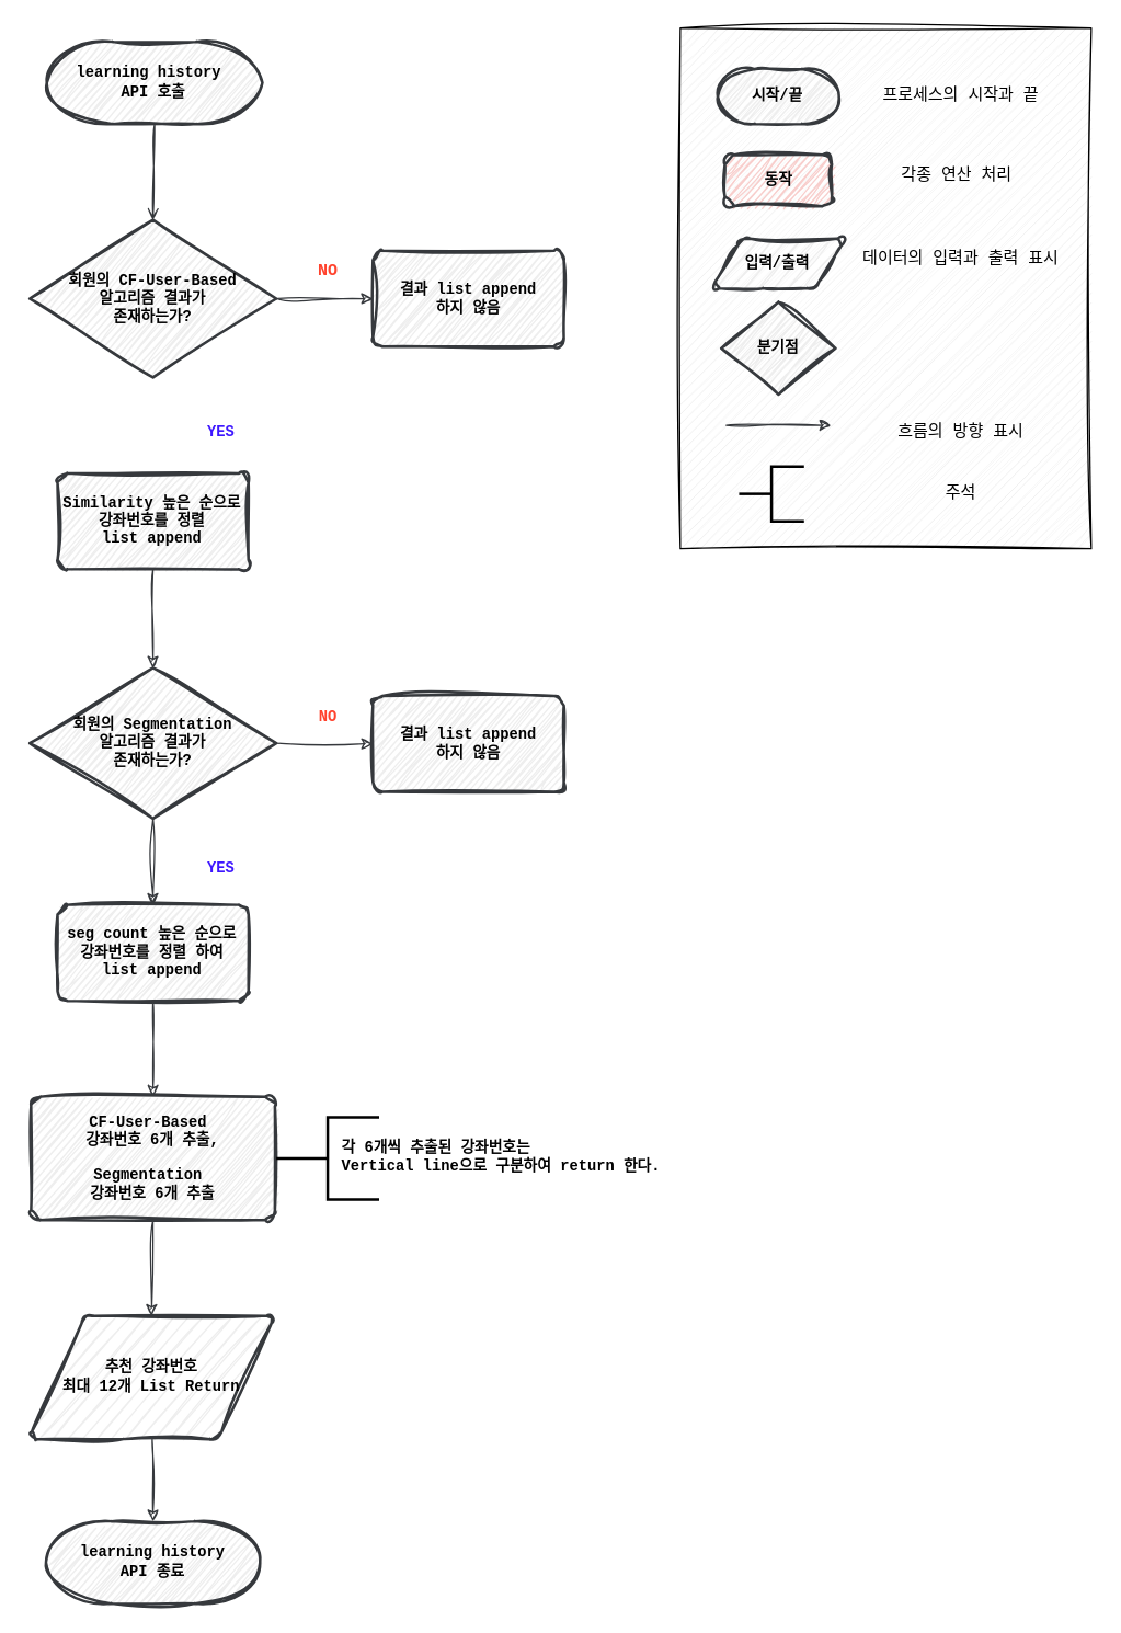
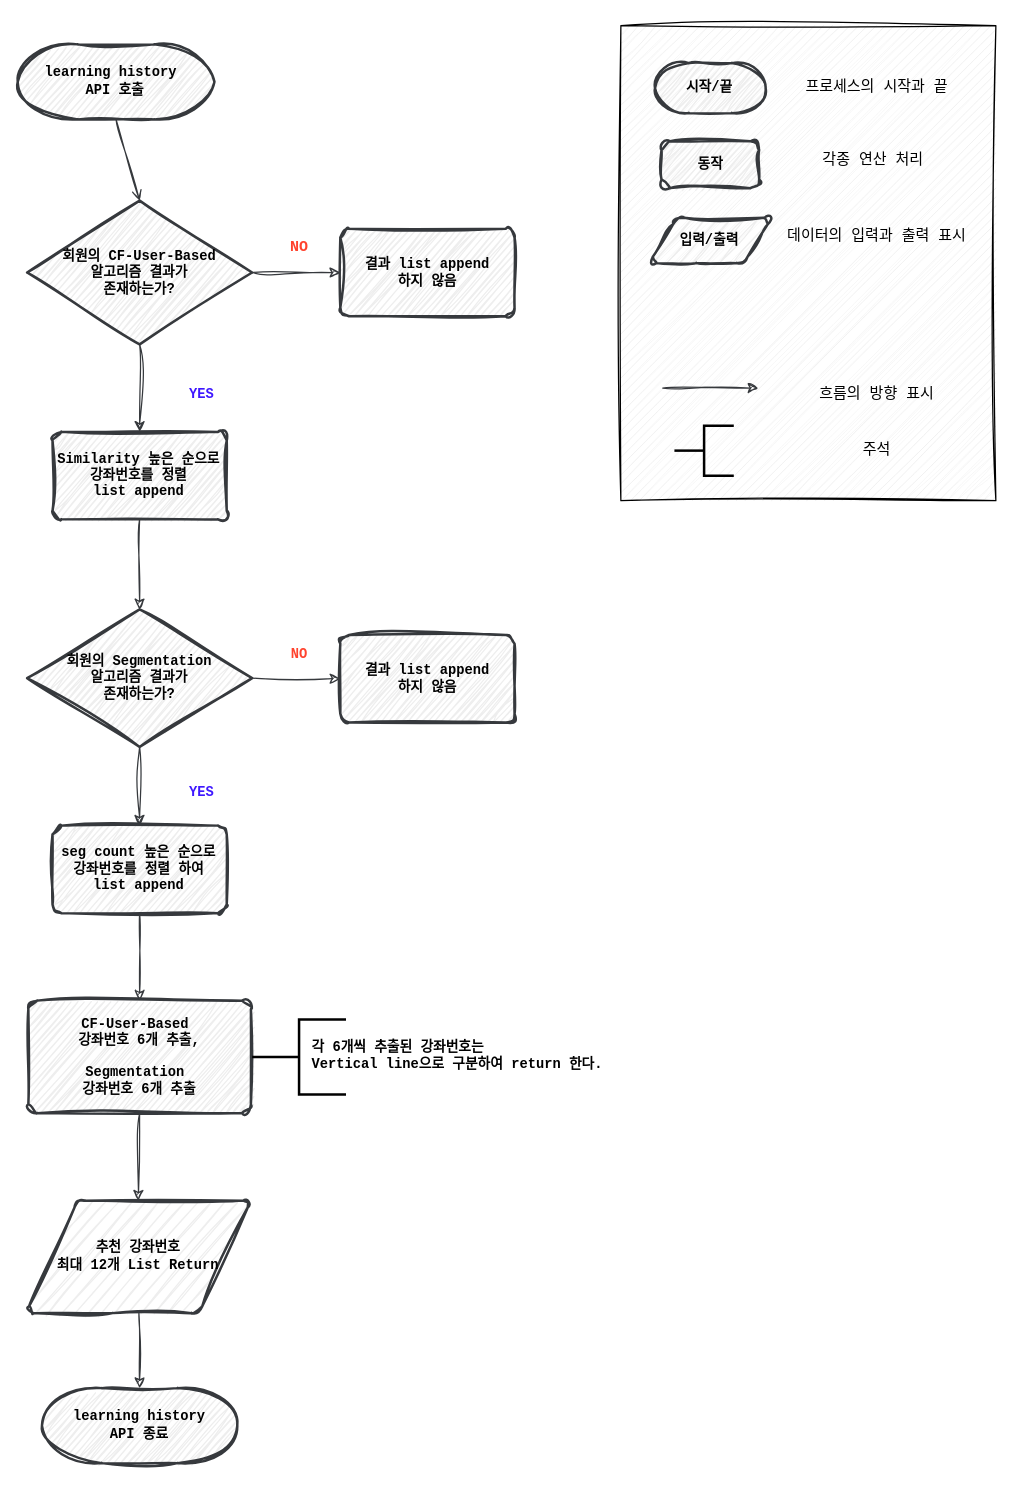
- <mxCell id="3" value="learning history&amp;nbsp;&lt;div&gt;API 호출&lt;/div&gt;" style="strokeWidth=2;html=1;shape=mxgraph.flowchart.terminator;whiteSpace=wrap;sketch=1;hachureGap=4;jiggle=2;curveFitting=1;fontFamily=Courier New;labelBackgroundColor=none;fontStyle=1;fillColor=#eeeeee;strokeColor=#36393d;fontSize=11;" parent="1" vertex="1"><mxGeometry x="33.46" y="30" width="157.42" height="60" as="geometry" /></mxCell>
+ <mxCell id="3" value="learning history&amp;nbsp;&lt;div&gt;API 호출&lt;/div&gt;" style="strokeWidth=2;html=1;shape=mxgraph.flowchart.terminator;whiteSpace=wrap;sketch=1;hachureGap=4;jiggle=2;curveFitting=1;fontFamily=Courier New;labelBackgroundColor=none;fontStyle=1;fillColor=#eeeeee;strokeColor=#36393d;fontSize=11;" parent="1" vertex="1"><mxGeometry x="13.46" y="35" width="157.42" height="60" as="geometry" /></mxCell>
- <mxCell id="30" value="&lt;div style=&quot;font-size: 11px;&quot;&gt;동작&lt;/div&gt;" style="rounded=1;whiteSpace=wrap;html=1;absoluteArcSize=1;arcSize=14;strokeWidth=2;sketch=1;hachureGap=4;jiggle=2;curveFitting=1;fontFamily=Courier New;fillColor=#f8cecc;strokeColor=#36393d;fontSize=11;fontStyle=1;" vertex="1" parent="1"><mxGeometry x="528.5" y="112.5" width="78.13" height="37.5" as="geometry" /></mxCell>
+ <mxCell id="30" value="&lt;div style=&quot;font-size: 11px;&quot;&gt;동작&lt;/div&gt;" style="rounded=1;whiteSpace=wrap;html=1;absoluteArcSize=1;arcSize=14;strokeWidth=2;sketch=1;hachureGap=4;jiggle=2;curveFitting=1;fontFamily=Courier New;fillColor=#eeeeee;strokeColor=#36393d;fontSize=11;fontStyle=1" vertex="1" parent="1"><mxGeometry x="528.5" y="112.5" width="78.13" height="37.5" as="geometry" /></mxCell>
- <mxCell id="34" value="분기점" style="strokeWidth=2;html=1;shape=mxgraph.flowchart.decision;whiteSpace=wrap;sketch=1;hachureGap=4;jiggle=2;curveFitting=1;fontFamily=Courier New;fillColor=#eeeeee;strokeColor=#36393d;fontSize=11;fontStyle=1" vertex="1" parent="1"><mxGeometry x="525.86" y="220" width="83.43" height="67.5" as="geometry" /></mxCell>
+ <mxCell id="10" value="" style="endArrow=classic;html=1;rounded=0;sketch=1;hachureGap=4;jiggle=2;curveFitting=1;fontFamily=Courier New;exitX=0.5;exitY=1;exitDx=0;exitDy=0;exitPerimeter=0;fillColor=#eeeeee;strokeColor=#36393d;entryX=0.5;entryY=0;entryDx=0;entryDy=0;fontSize=11;fontStyle=1" parent="1" source="5" target="11" edge="1"><mxGeometry width="50" height="50" relative="1" as="geometry"><mxPoint x="110.71" y="300" as="sourcePoint" /><mxPoint x="110.56" y="350" as="targetPoint" /></mxGeometry></mxCell>
